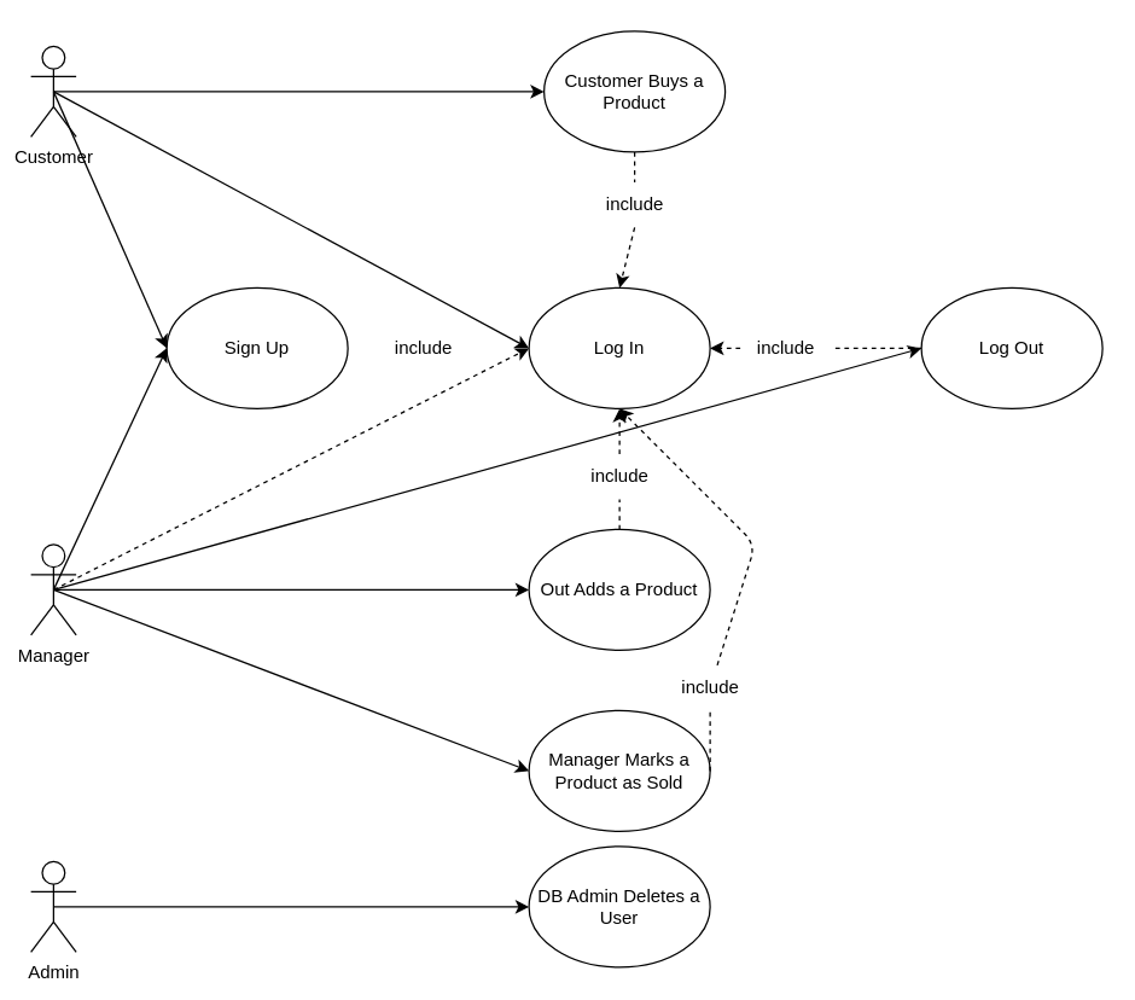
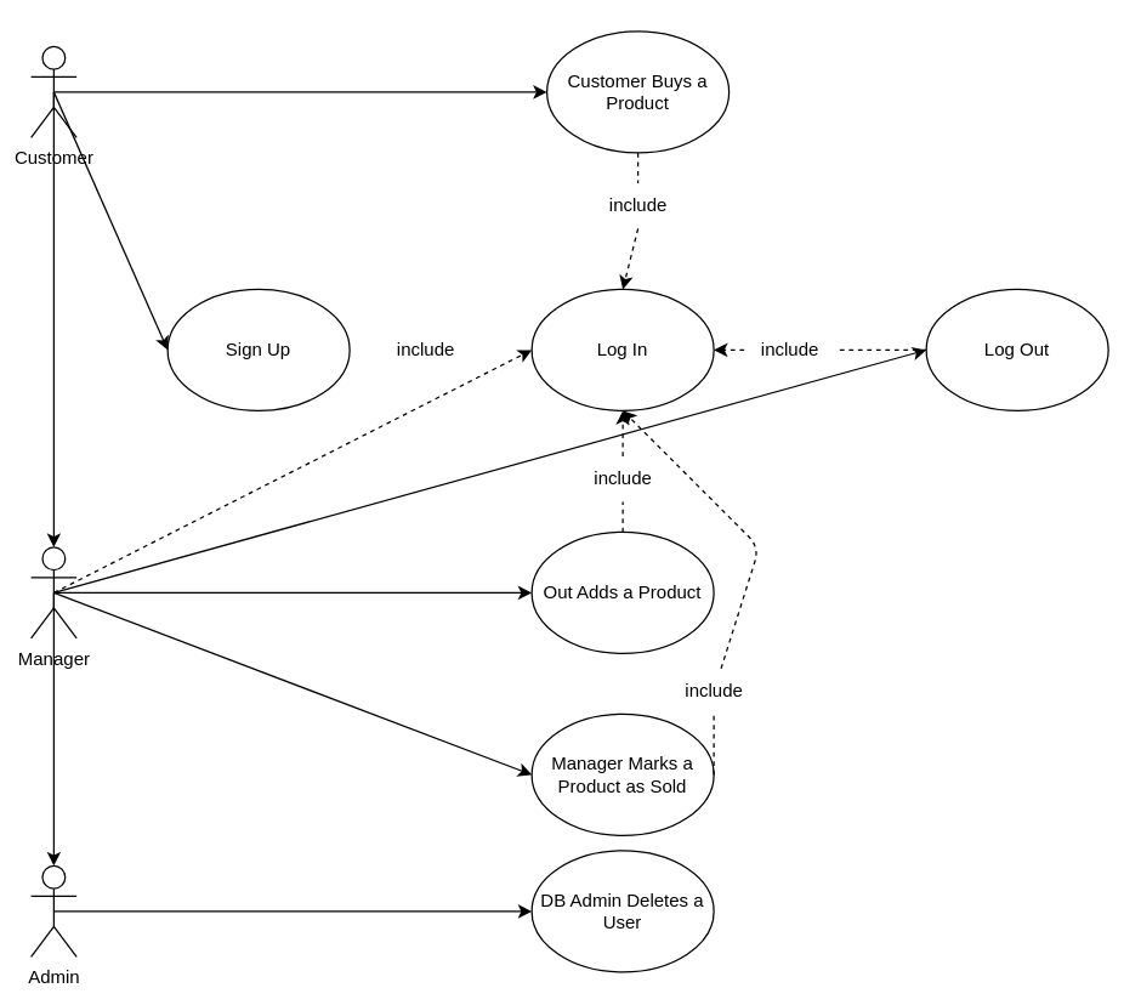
- <mxCell id="13" style="edgeStyle=none;html=1;exitX=0.5;exitY=0.5;exitDx=0;exitDy=0;exitPerimeter=0;entryX=0;entryY=0.5;entryDx=0;entryDy=0;" parent="1" source="16" target="12" edge="1"><mxGeometry relative="1" as="geometry" /></mxCell>
+ <mxCell id="13" style="edgeStyle=none;html=1;exitX=0.5;exitY=0.5;exitDx=0;exitDy=0;exitPerimeter=0;" parent="1" source="16" target="22" edge="1"><mxGeometry relative="1" as="geometry" /></mxCell>
- <mxCell id="21" style="edgeStyle=none;html=1;exitX=0.5;exitY=0.5;exitDx=0;exitDy=0;exitPerimeter=0;entryX=0;entryY=0.5;entryDx=0;entryDy=0;" parent="1" source="22" target="7" edge="1"><mxGeometry relative="1" as="geometry" /></mxCell>
+ <mxCell id="21" style="edgeStyle=none;html=1;exitX=0.5;exitY=0.5;exitDx=0;exitDy=0;exitPerimeter=0;" parent="1" source="22" target="24" edge="1"><mxGeometry relative="1" as="geometry" /></mxCell>
